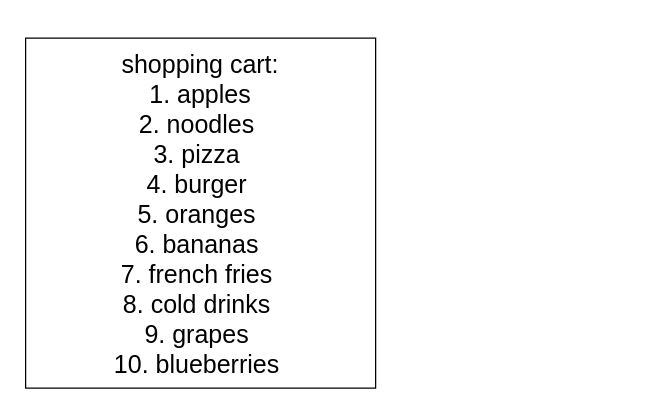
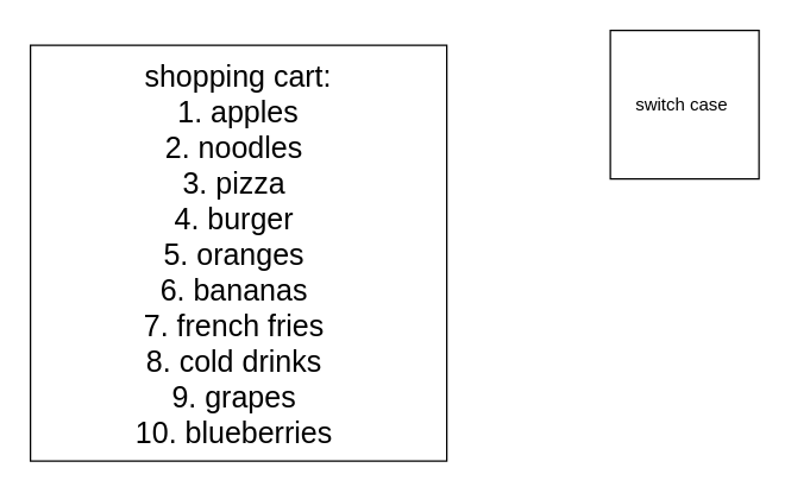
+ <mxCell id="3" value="switch case&amp;nbsp;" style="whiteSpace=wrap;html=1;aspect=fixed;" vertex="1" parent="1"><mxGeometry x="410" y="20" width="100" height="100" as="geometry" /></mxCell>
